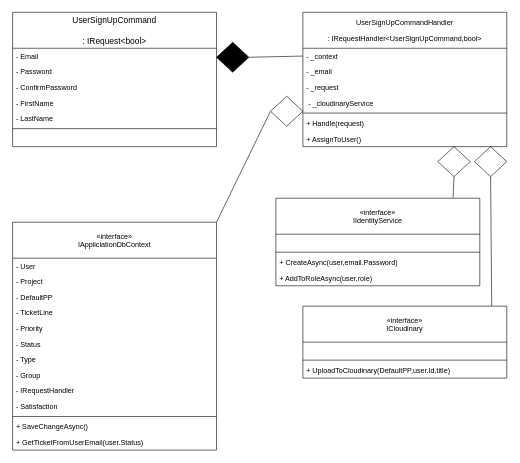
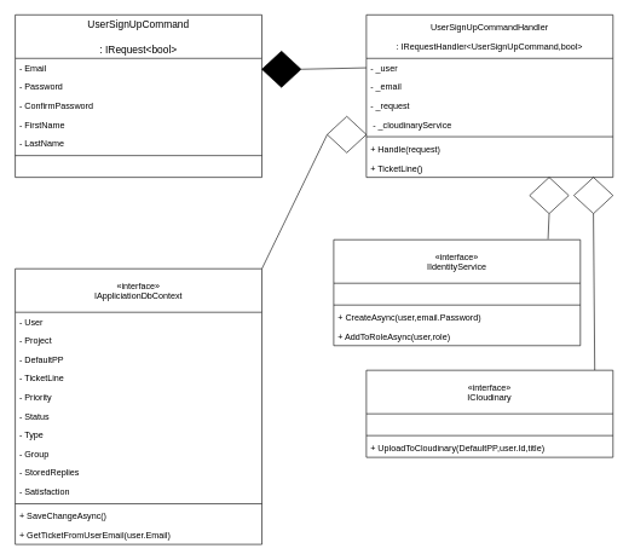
- <mxCell id="19" value="- _context" style="text;strokeColor=none;fillColor=none;align=left;verticalAlign=top;spacingLeft=4;spacingRight=4;overflow=hidden;rotatable=0;points=[[0,0.5],[1,0.5]];portConstraint=eastwest;" parent="18" vertex="1"><mxGeometry y="60" width="340" height="26" as="geometry" /></mxCell>
+ <mxCell id="19" value="- _user" style="text;strokeColor=none;fillColor=none;align=left;verticalAlign=top;spacingLeft=4;spacingRight=4;overflow=hidden;rotatable=0;points=[[0,0.5],[1,0.5]];portConstraint=eastwest;" parent="18" vertex="1"><mxGeometry y="60" width="340" height="26" as="geometry" /></mxCell>
- <mxCell id="25" value="+ AssignToUser()" style="text;strokeColor=none;fillColor=none;align=left;verticalAlign=top;spacingLeft=4;spacingRight=4;overflow=hidden;rotatable=0;points=[[0,0.5],[1,0.5]];portConstraint=eastwest;" parent="18" vertex="1"><mxGeometry y="198" width="340" height="26" as="geometry" /></mxCell>
+ <mxCell id="25" value="+ TicketLine()" style="text;strokeColor=none;fillColor=none;align=left;verticalAlign=top;spacingLeft=4;spacingRight=4;overflow=hidden;rotatable=0;points=[[0,0.5],[1,0.5]];portConstraint=eastwest;" parent="18" vertex="1"><mxGeometry y="198" width="340" height="26" as="geometry" /></mxCell>
- <mxCell id="35" value="- IRequestHandler" style="text;strokeColor=none;fillColor=none;align=left;verticalAlign=top;spacingLeft=4;spacingRight=4;overflow=hidden;rotatable=0;points=[[0,0.5],[1,0.5]];portConstraint=eastwest;" parent="26" vertex="1"><mxGeometry y="268" width="340" height="26" as="geometry" /></mxCell>
+ <mxCell id="35" value="- StoredReplies" style="text;strokeColor=none;fillColor=none;align=left;verticalAlign=top;spacingLeft=4;spacingRight=4;overflow=hidden;rotatable=0;points=[[0,0.5],[1,0.5]];portConstraint=eastwest;" parent="26" vertex="1"><mxGeometry y="268" width="340" height="26" as="geometry" /></mxCell>
- <mxCell id="39" value="+ GetTicketFromUserEmail(user.Status)" style="text;strokeColor=none;fillColor=none;align=left;verticalAlign=top;spacingLeft=4;spacingRight=4;overflow=hidden;rotatable=0;points=[[0,0.5],[1,0.5]];portConstraint=eastwest;" parent="26" vertex="1"><mxGeometry y="354" width="340" height="26" as="geometry" /></mxCell>
+ <mxCell id="39" value="+ GetTicketFromUserEmail(user.Email)" style="text;strokeColor=none;fillColor=none;align=left;verticalAlign=top;spacingLeft=4;spacingRight=4;overflow=hidden;rotatable=0;points=[[0,0.5],[1,0.5]];portConstraint=eastwest;" parent="26" vertex="1"><mxGeometry y="354" width="340" height="26" as="geometry" /></mxCell>
